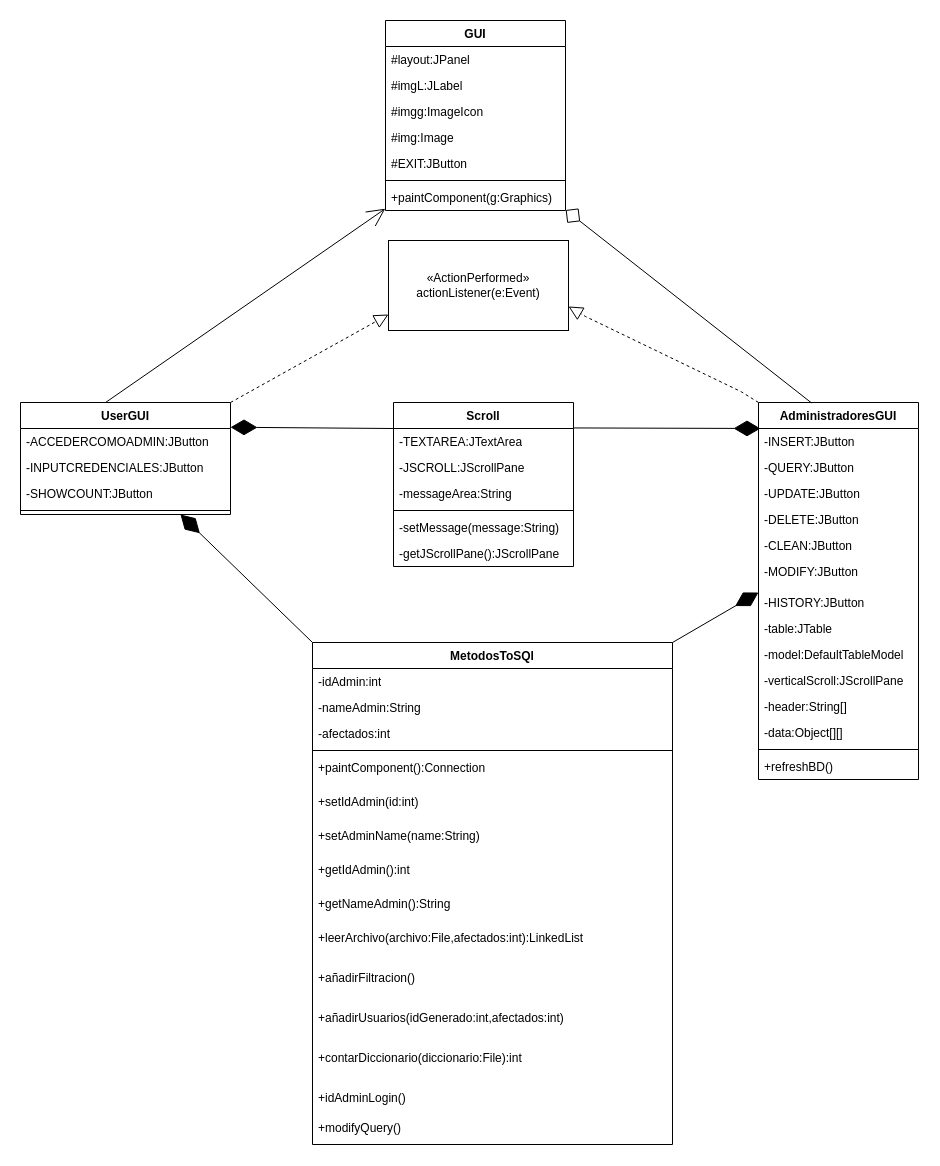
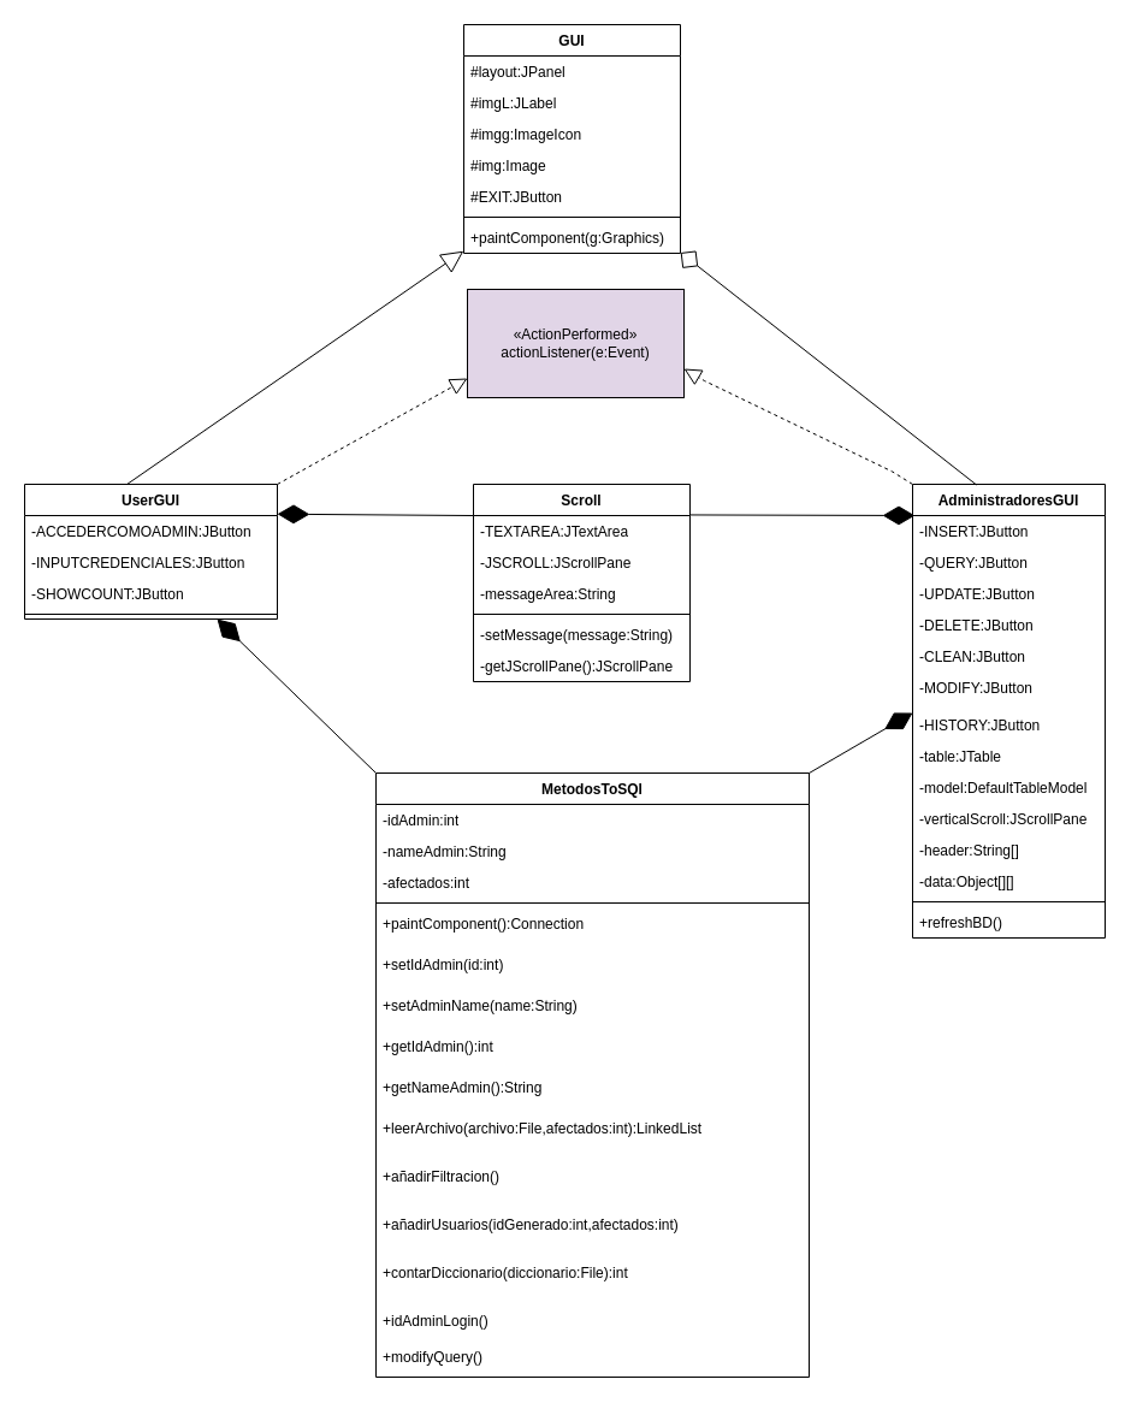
- <mxCell id="42" value="" style="endArrow=open;endSize=16;endFill=0;html=1;rounded=0;exitX=0.405;exitY=0;exitDx=0;exitDy=0;exitPerimeter=0;entryX=-0.001;entryY=0.931;entryDx=0;entryDy=0;entryPerimeter=0;" parent="1" source="26" target="25" edge="1"><mxGeometry x="-0.871" y="227" width="160" relative="1" as="geometry"><mxPoint x="355" y="204" as="sourcePoint" /><mxPoint x="355" y="154" as="targetPoint" /><mxPoint as="offset" /></mxGeometry></mxCell>
+ <mxCell id="42" value="" style="endArrow=block;endSize=16;endFill=0;html=1;rounded=0;exitX=0.405;exitY=0;exitDx=0;exitDy=0;exitPerimeter=0;entryX=-0.001;entryY=0.931;entryDx=0;entryDy=0;entryPerimeter=0;" parent="1" source="26" target="25" edge="1"><mxGeometry x="-0.871" y="227" width="160" relative="1" as="geometry"><mxPoint x="355" y="204" as="sourcePoint" /><mxPoint x="355" y="154" as="targetPoint" /><mxPoint as="offset" /></mxGeometry></mxCell>
- <mxCell id="39" value="«ActionPerformed»&lt;br&gt;actionListener(e:Event)" style="html=1;dropTarget=0;whiteSpace=wrap;" parent="1" vertex="1"><mxGeometry x="388" y="240" width="180" height="90" as="geometry" /></mxCell>
+ <mxCell id="39" value="«ActionPerformed»&lt;br&gt;actionListener(e:Event)" style="html=1;dropTarget=0;whiteSpace=wrap;fillColor=#e1d5e7;" parent="1" vertex="1"><mxGeometry x="388" y="240" width="180" height="90" as="geometry" /></mxCell>
